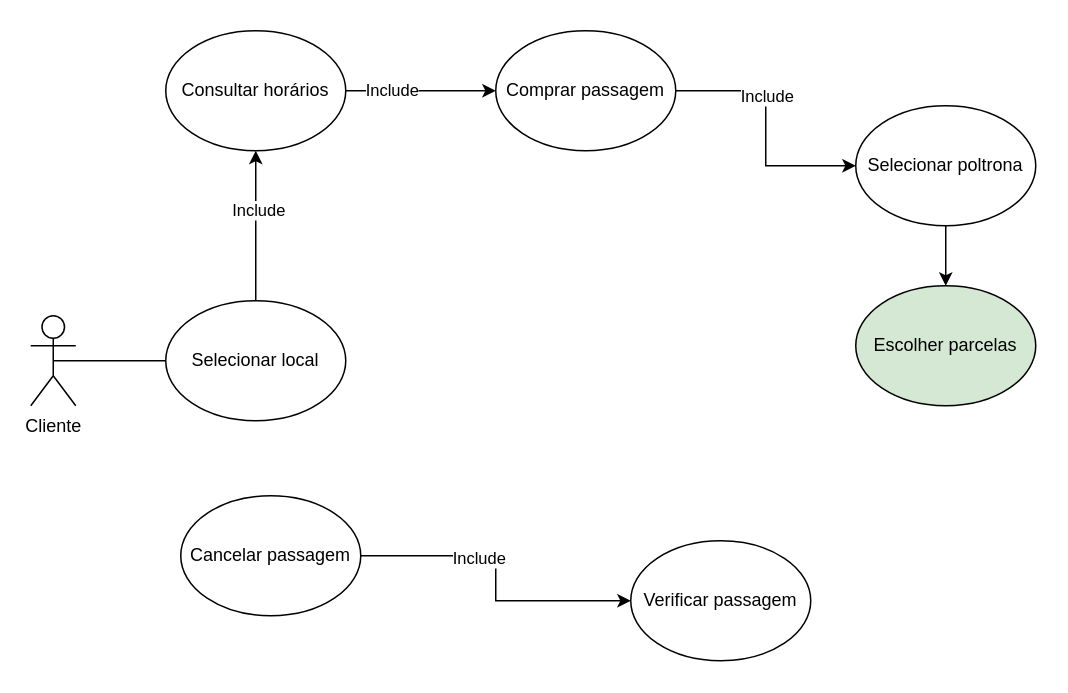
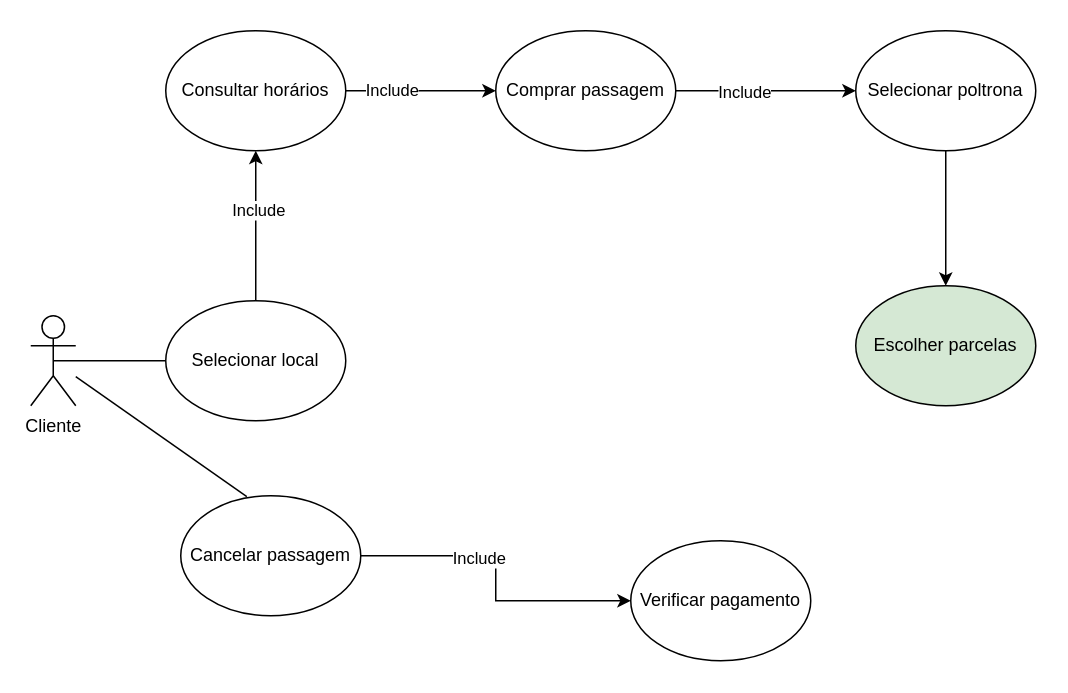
- <mxCell id="19" value="Selecionar poltrona" style="ellipse;whiteSpace=wrap;html=1;" vertex="1" parent="1"><mxGeometry x="570" y="70" width="120" height="80" as="geometry" /></mxCell>
+ <mxCell id="19" value="Selecionar poltrona" style="ellipse;whiteSpace=wrap;html=1;" vertex="1" parent="1"><mxGeometry x="570" y="20" width="120" height="80" as="geometry" /></mxCell>
+ <mxCell id="16" value="" style="endArrow=none;html=1;rounded=0;entryX=0.367;entryY=0.008;entryDx=0;entryDy=0;entryPerimeter=0;" edge="1" parent="1" source="2" target="14"><mxGeometry width="50" height="50" relative="1" as="geometry"><mxPoint x="140" y="190" as="sourcePoint" /><mxPoint x="423.743" y="113.906" as="targetPoint" /></mxGeometry></mxCell>
- <mxCell id="15" value="Verificar passagem" style="ellipse;whiteSpace=wrap;html=1;" vertex="1" parent="1"><mxGeometry x="420" y="360" width="120" height="80" as="geometry" /></mxCell>
+ <mxCell id="15" value="Verificar pagamento" style="ellipse;whiteSpace=wrap;html=1;" vertex="1" parent="1"><mxGeometry x="420" y="360" width="120" height="80" as="geometry" /></mxCell>
